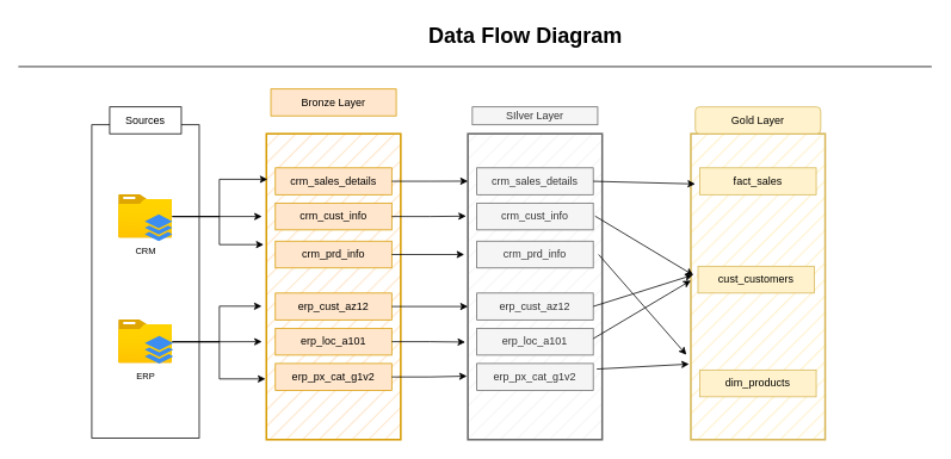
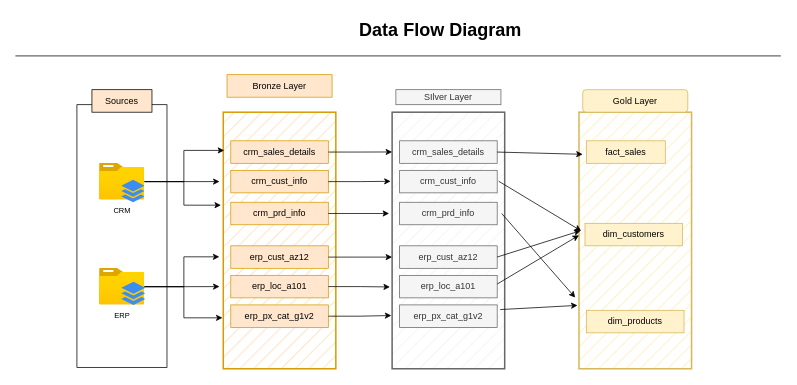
- <mxCell id="3" value="Sources" style="rounded=0;whiteSpace=wrap;html=1;" vertex="1" parent="1"><mxGeometry x="122" y="119" width="80" height="30" as="geometry" /></mxCell>
+ <mxCell id="3" value="Sources" style="rounded=0;whiteSpace=wrap;html=1;fillColor=#ffe6cc;" vertex="1" parent="1"><mxGeometry x="122" y="119" width="80" height="30" as="geometry" /></mxCell>
- <mxCell id="38" value="fact_sales" style="rounded=0;whiteSpace=wrap;html=1;fillColor=#fff2cc;strokeColor=#d6b656;fillStyle=auto;" vertex="1" parent="1"><mxGeometry x="781" y="187.12" width="130" height="30" as="geometry" /></mxCell>
+ <mxCell id="38" value="fact_sales" style="rounded=0;whiteSpace=wrap;html=1;fillColor=#fff2cc;strokeColor=#d6b656;fillStyle=auto;" vertex="1" parent="1"><mxGeometry x="781" y="187.12" width="105" height="30" as="geometry" /></mxCell>
- <mxCell id="40" value="cust_customers" style="rounded=0;whiteSpace=wrap;html=1;fillColor=#fff2cc;strokeColor=#d6b656;fillStyle=auto;" vertex="1" parent="1"><mxGeometry x="779" y="297.05" width="130" height="30" as="geometry" /></mxCell>
+ <mxCell id="40" value="dim_customers" style="rounded=0;whiteSpace=wrap;html=1;fillColor=#fff2cc;strokeColor=#d6b656;fillStyle=auto;" vertex="1" parent="1"><mxGeometry x="779" y="297.05" width="130" height="30" as="geometry" /></mxCell>
